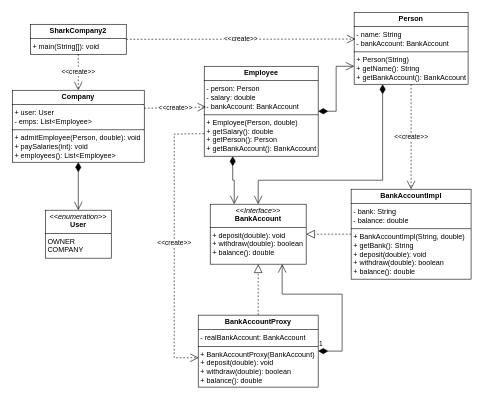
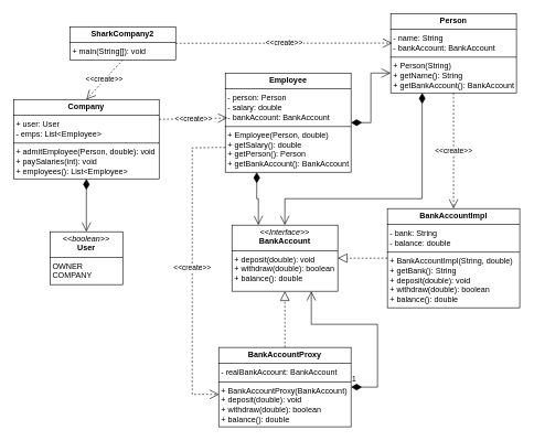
- <mxCell id="13" value="&lt;p style=&quot;margin:0px;margin-top:4px;text-align:center;&quot;&gt;&lt;b&gt;SharkCompany2&lt;/b&gt;&lt;/p&gt;&lt;hr size=&quot;1&quot; style=&quot;border-style:solid;&quot;&gt;&lt;p style=&quot;margin:0px;margin-left:4px;&quot;&gt;+ main(String[]): void&lt;/p&gt;" style="verticalAlign=top;align=left;overflow=fill;html=1;whiteSpace=wrap;" vertex="1" parent="1"><mxGeometry x="50" y="40" width="160" height="50" as="geometry" /></mxCell>
+ <mxCell id="13" value="&lt;p style=&quot;margin:0px;margin-top:4px;text-align:center;&quot;&gt;&lt;b&gt;SharkCompany2&lt;/b&gt;&lt;/p&gt;&lt;hr size=&quot;1&quot; style=&quot;border-style:solid;&quot;&gt;&lt;p style=&quot;margin:0px;margin-left:4px;&quot;&gt;+ main(String[]): void&lt;/p&gt;" style="verticalAlign=top;align=left;overflow=fill;html=1;whiteSpace=wrap;" vertex="1" parent="1"><mxGeometry x="105" y="40" width="160" height="50" as="geometry" /></mxCell>
- <mxCell id="8" value="&lt;p style=&quot;margin:0px;margin-top:4px;text-align:center;&quot;&gt;&lt;i&gt;&amp;lt;&amp;lt;enumeration&amp;gt;&amp;gt;&lt;/i&gt;&lt;br&gt;&lt;b&gt;User&lt;/b&gt;&lt;/p&gt;&lt;hr size=&quot;1&quot; style=&quot;border-style:solid;&quot;&gt;&lt;p style=&quot;margin:0px;margin-left:4px;&quot;&gt;OWNER&lt;/p&gt;&lt;p style=&quot;margin:0px;margin-left:4px;&quot;&gt;COMPANY&lt;/p&gt;" style="verticalAlign=top;align=left;overflow=fill;html=1;whiteSpace=wrap;" parent="1" vertex="1"><mxGeometry x="75" y="350" width="110" height="80" as="geometry" /></mxCell>
+ <mxCell id="8" value="&lt;p style=&quot;margin:0px;margin-top:4px;text-align:center;&quot;&gt;&lt;i&gt;&amp;lt;&amp;lt;boolean&amp;gt;&amp;gt;&lt;/i&gt;&lt;br&gt;&lt;b&gt;User&lt;/b&gt;&lt;/p&gt;&lt;hr size=&quot;1&quot; style=&quot;border-style:solid;&quot;&gt;&lt;p style=&quot;margin:0px;margin-left:4px;&quot;&gt;OWNER&lt;/p&gt;&lt;p style=&quot;margin:0px;margin-left:4px;&quot;&gt;COMPANY&lt;/p&gt;" style="verticalAlign=top;align=left;overflow=fill;html=1;whiteSpace=wrap;" parent="1" vertex="1"><mxGeometry x="75" y="350" width="110" height="80" as="geometry" /></mxCell>
